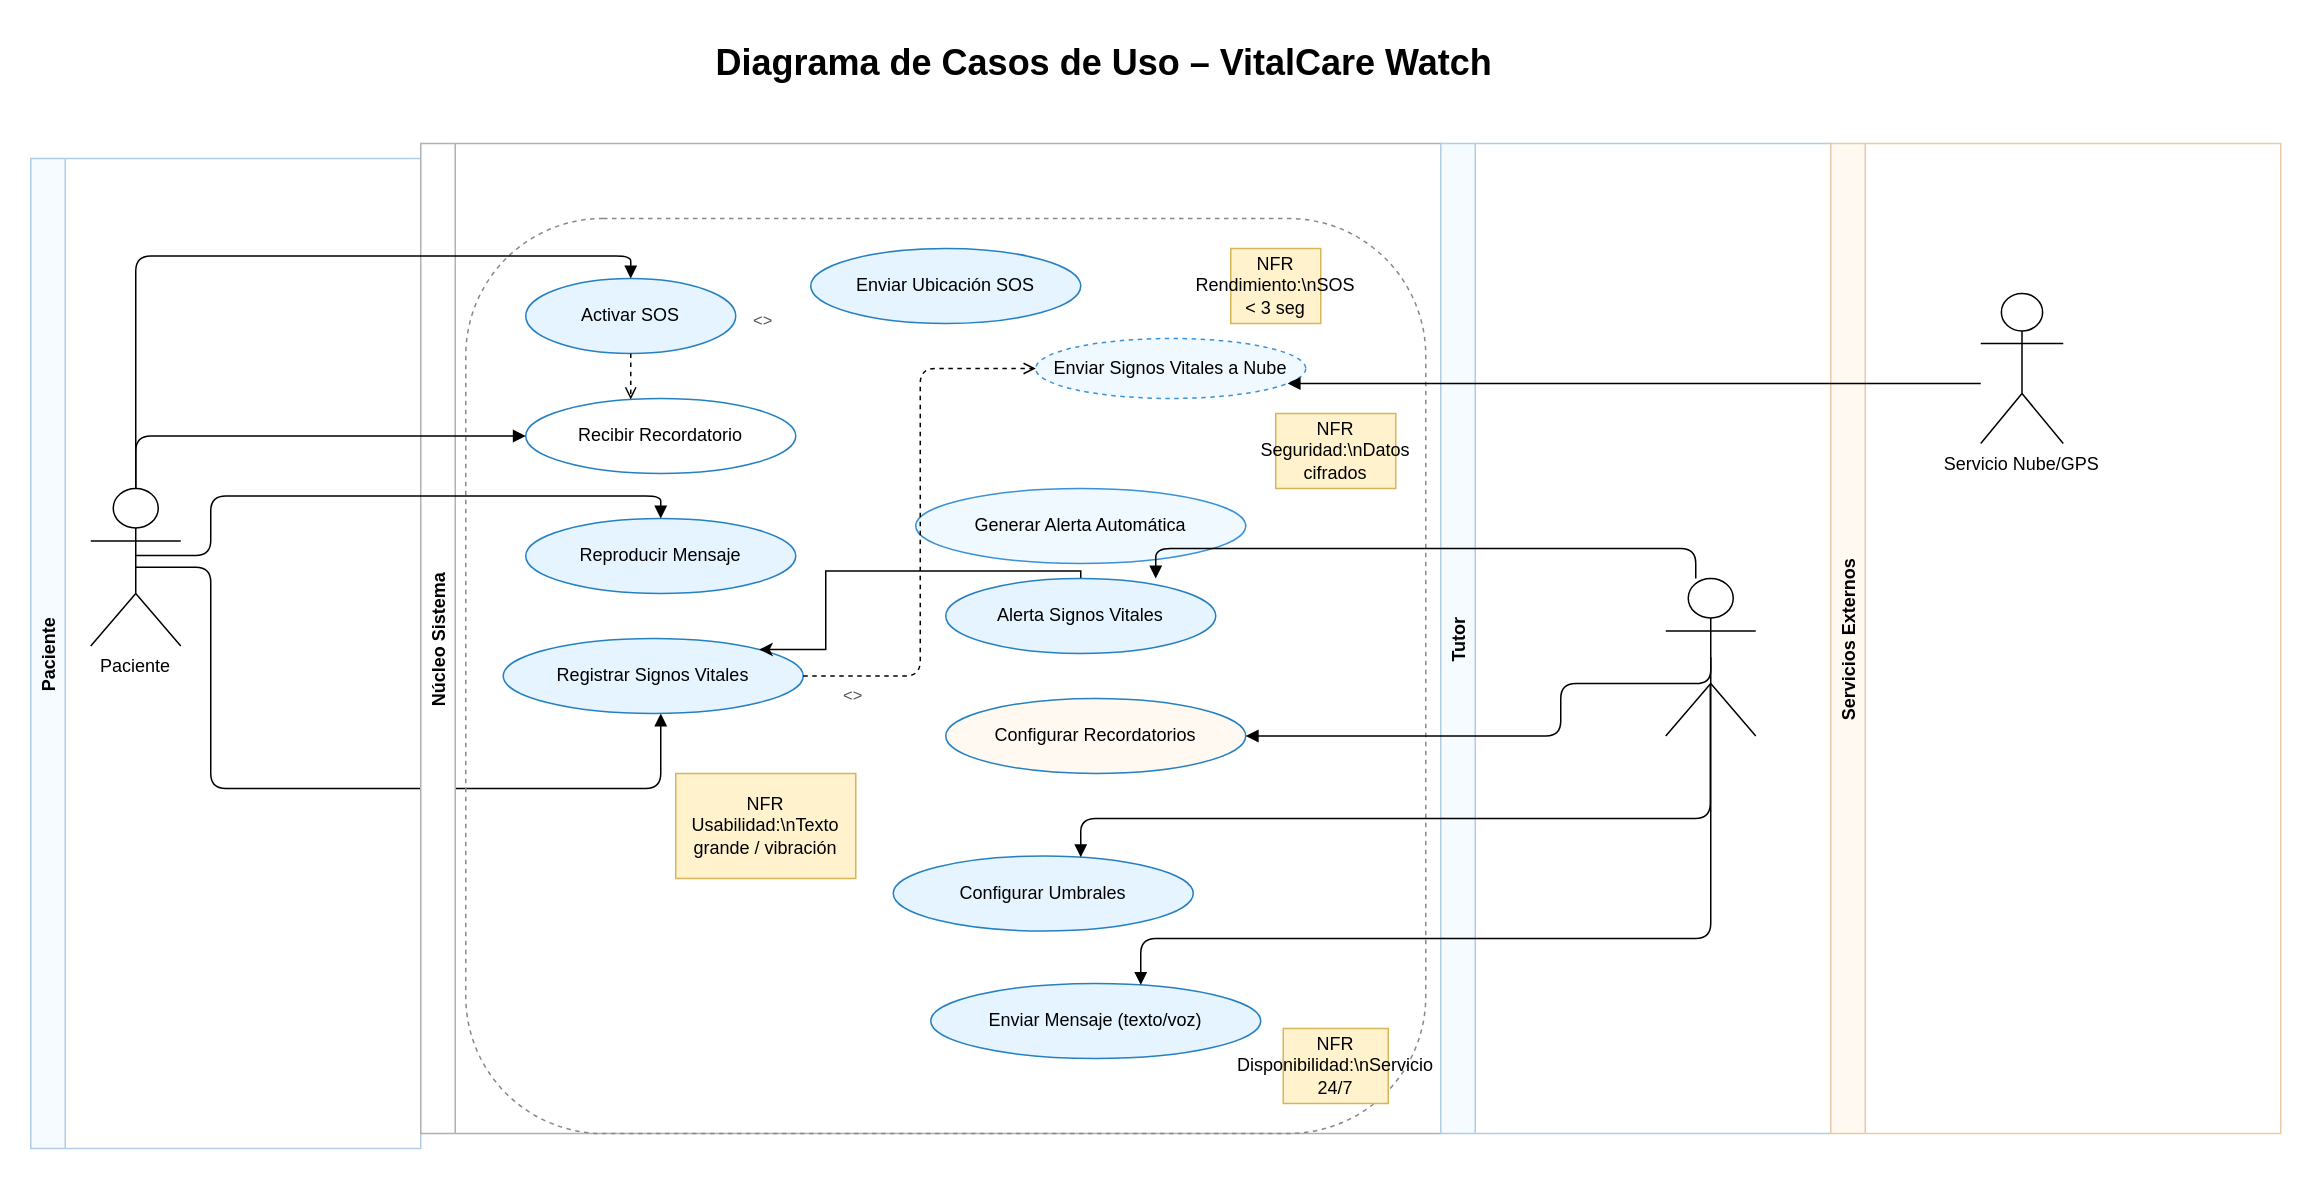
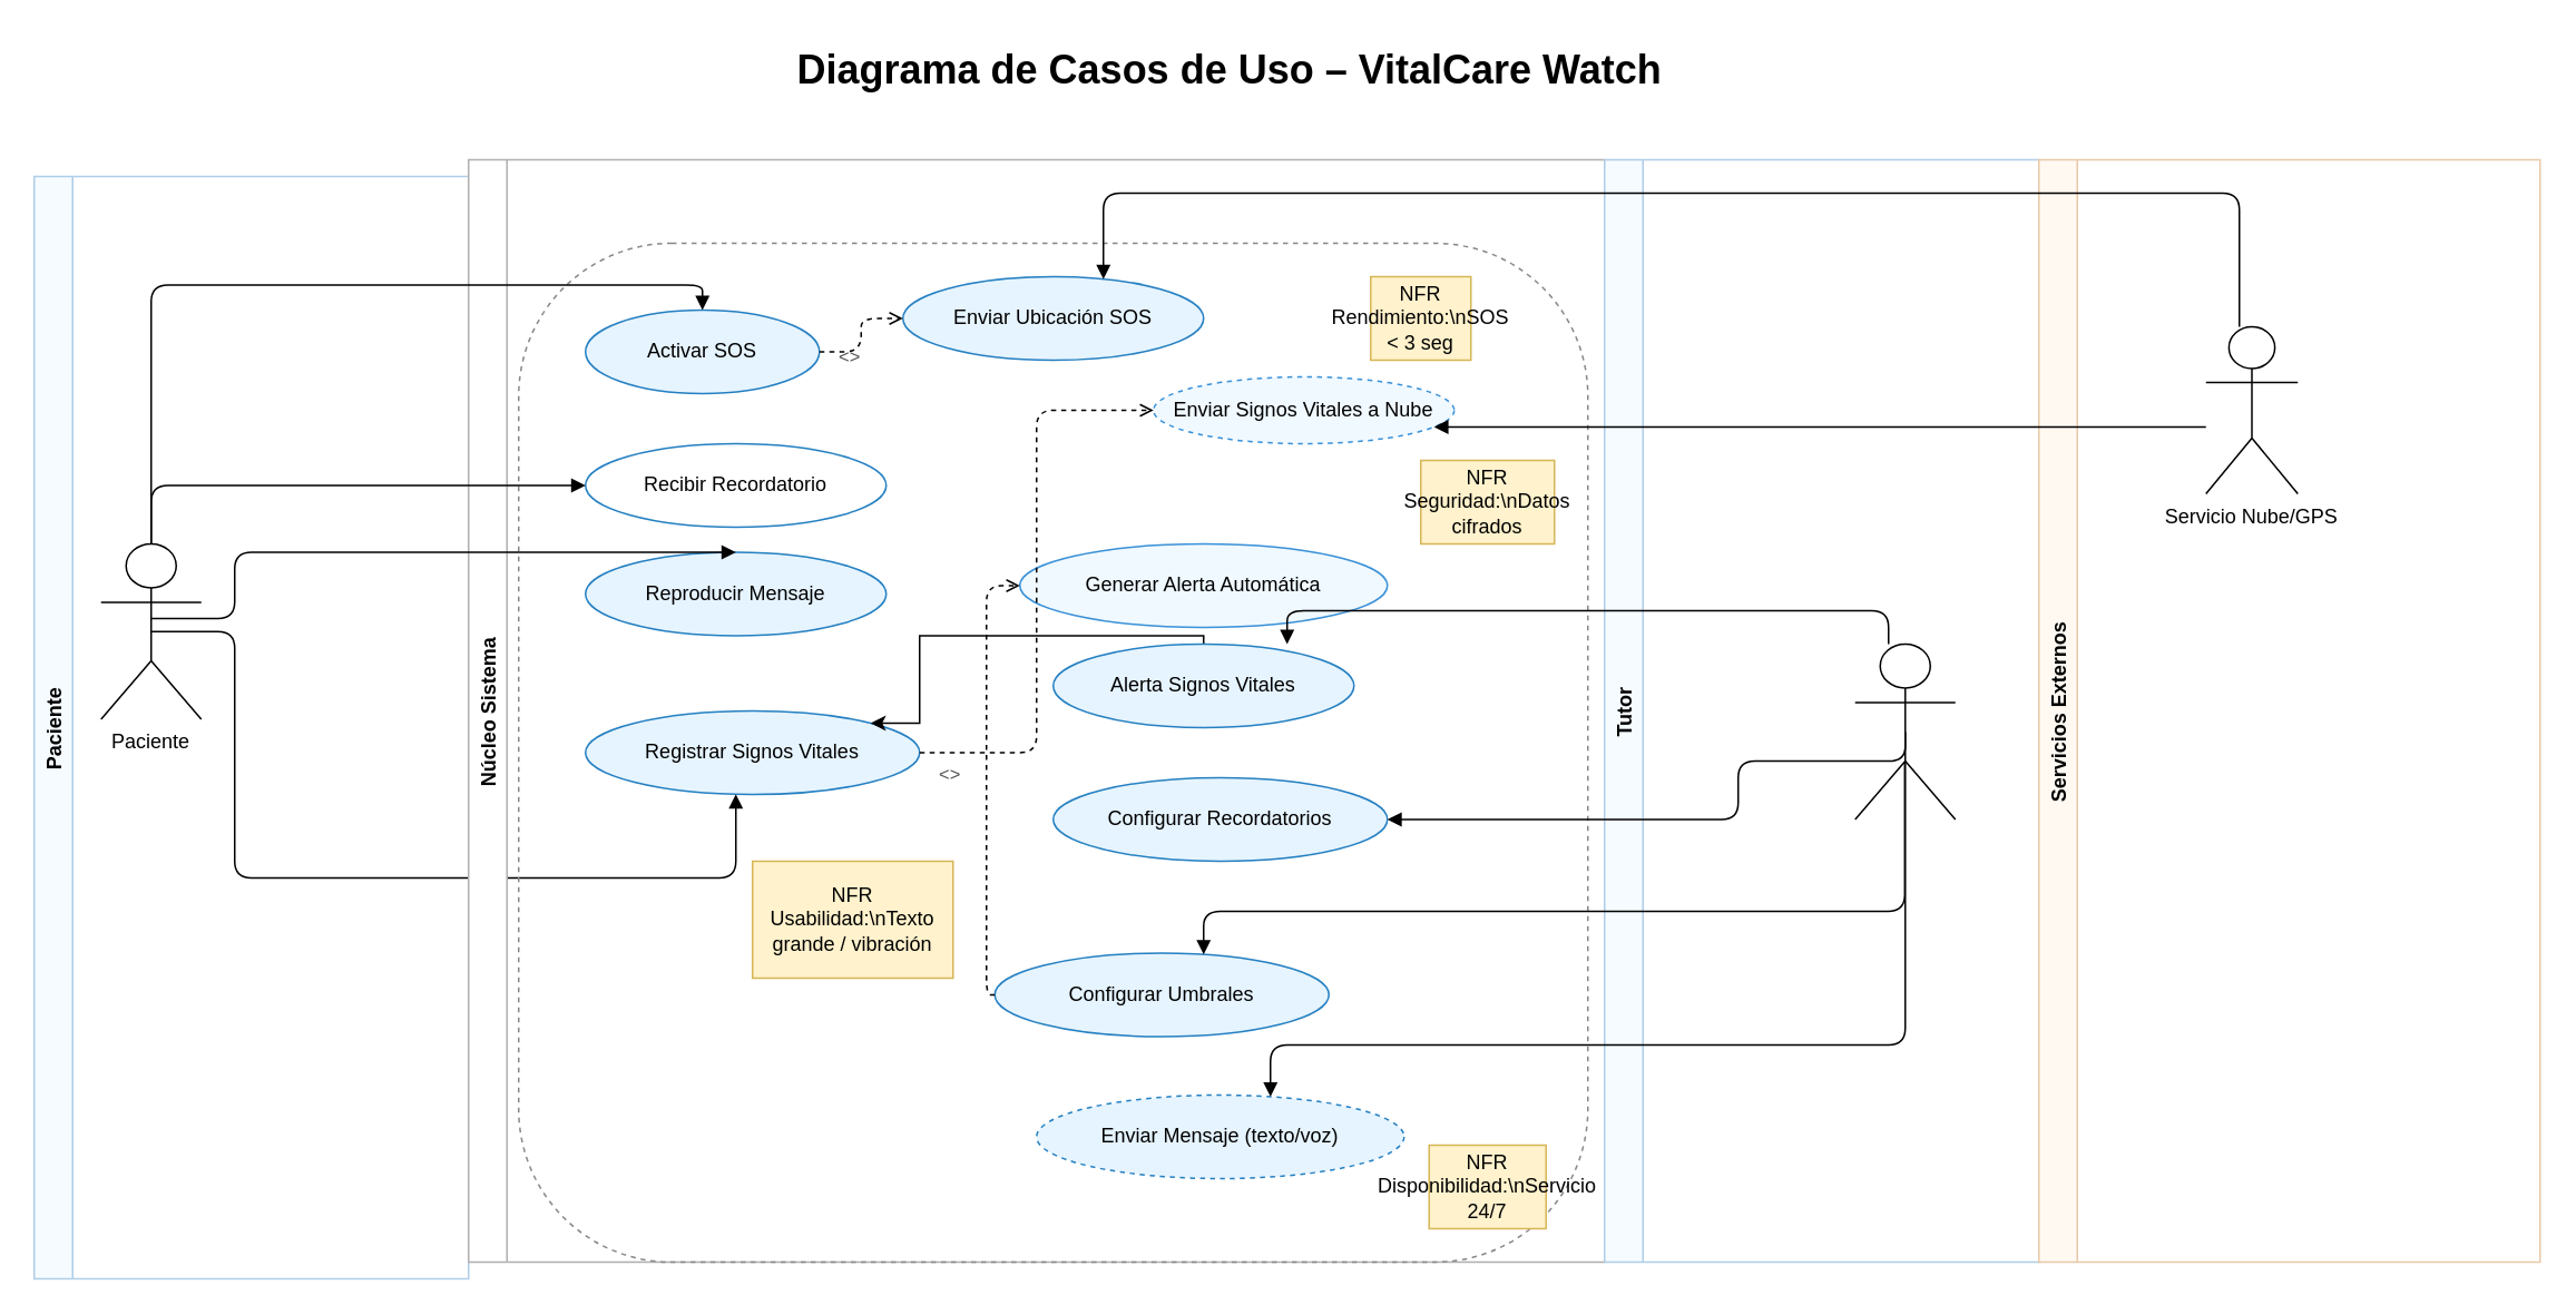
+ <mxCell id="41" style="endArrow=block;edgeStyle=orthogonalEdgeStyle;" edge="1" parent="1" source="31" target="8"><mxGeometry relative="1" as="geometry"><Array as="points"><mxPoint x="1340" y="115" /><mxPoint x="660" y="115" /></Array></mxGeometry></mxCell>
- <mxCell id="20" style="dashed=1;endArrow=open;edgeStyle=elbowEdgeStyle;" edge="1" parent="6" source="7" target="9"><mxGeometry relative="1" as="geometry" /></mxCell>
+ <mxCell id="20" style="dashed=1;endArrow=open;edgeStyle=elbowEdgeStyle;" edge="1" parent="6" source="7" target="8"><mxGeometry relative="1" as="geometry" /></mxCell>
- <mxCell id="10" value="Reproducir Mensaje" style="ellipse;whiteSpace=wrap;html=1;fillColor=#E6F4FF;strokeColor=#2580C2;" vertex="1" parent="6"><mxGeometry x="40" y="200" width="180" height="50" as="geometry" /></mxCell>
+ <mxCell id="10" value="Reproducir Mensaje" style="ellipse;whiteSpace=wrap;html=1;fillColor=#E6F4FF;strokeColor=#2580C2;" vertex="1" parent="6"><mxGeometry x="40" y="185" width="180" height="50" as="geometry" /></mxCell>
- <mxCell id="11" value="Registrar Signos Vitales" style="ellipse;whiteSpace=wrap;html=1;fillColor=#E6F4FF;strokeColor=#2580C2;" vertex="1" parent="6"><mxGeometry x="25" y="280" width="200" height="50" as="geometry" /></mxCell>
+ <mxCell id="11" value="Registrar Signos Vitales" style="ellipse;whiteSpace=wrap;html=1;fillColor=#E6F4FF;strokeColor=#2580C2;" vertex="1" parent="6"><mxGeometry x="40" y="280" width="200" height="50" as="geometry" /></mxCell>
+ <mxCell id="21" style="dashed=1;endArrow=open;edgeStyle=elbowEdgeStyle;" edge="1" parent="6" source="16" target="12"><mxGeometry relative="1" as="geometry"><Array as="points"><mxPoint x="280" y="410" /></Array></mxGeometry></mxCell>
- <mxCell id="15" value="Configurar Recordatorios" style="ellipse;whiteSpace=wrap;html=1;fillColor=#fff9f2;strokeColor=#2580C2;" vertex="1" parent="6"><mxGeometry x="320" y="320" width="200" height="50" as="geometry" /></mxCell>
+ <mxCell id="15" value="Configurar Recordatorios" style="ellipse;whiteSpace=wrap;html=1;fillColor=#E6F4FF;strokeColor=#2580C2;" vertex="1" parent="6"><mxGeometry x="320" y="320" width="200" height="50" as="geometry" /></mxCell>
- <mxCell id="17" value="Enviar Mensaje (texto/voz)" style="ellipse;whiteSpace=wrap;html=1;fillColor=#E6F4FF;strokeColor=#2580C2;" vertex="1" parent="6"><mxGeometry x="310" y="510" width="220" height="50" as="geometry" /></mxCell>
+ <mxCell id="17" value="Enviar Mensaje (texto/voz)" style="ellipse;whiteSpace=wrap;html=1;fillColor=#E6F4FF;strokeColor=#2580C2;dashed=1;" vertex="1" parent="6"><mxGeometry x="310" y="510" width="220" height="50" as="geometry" /></mxCell>
